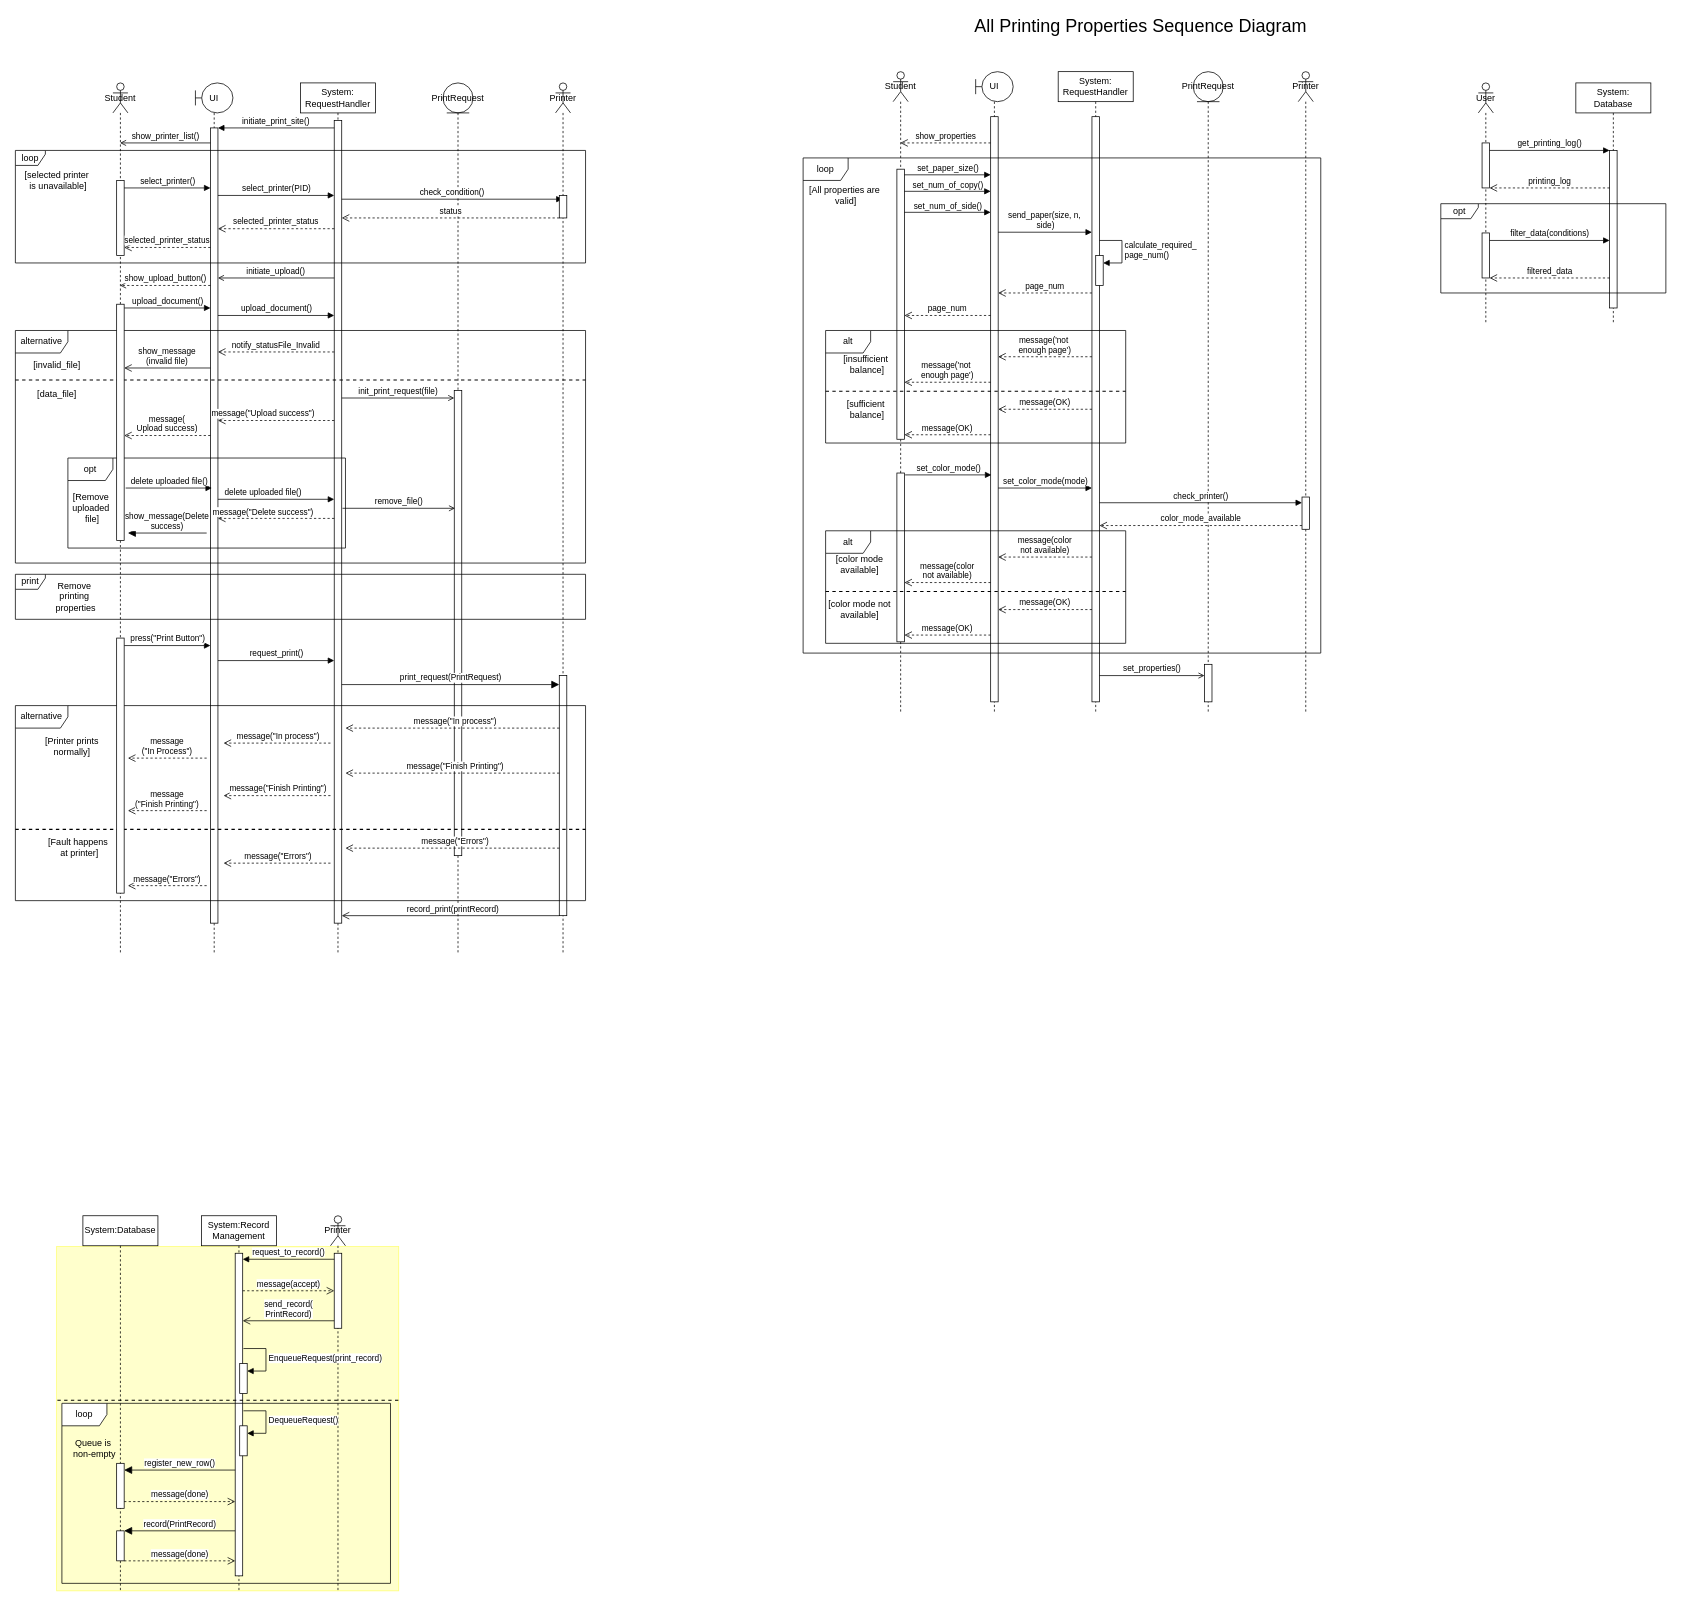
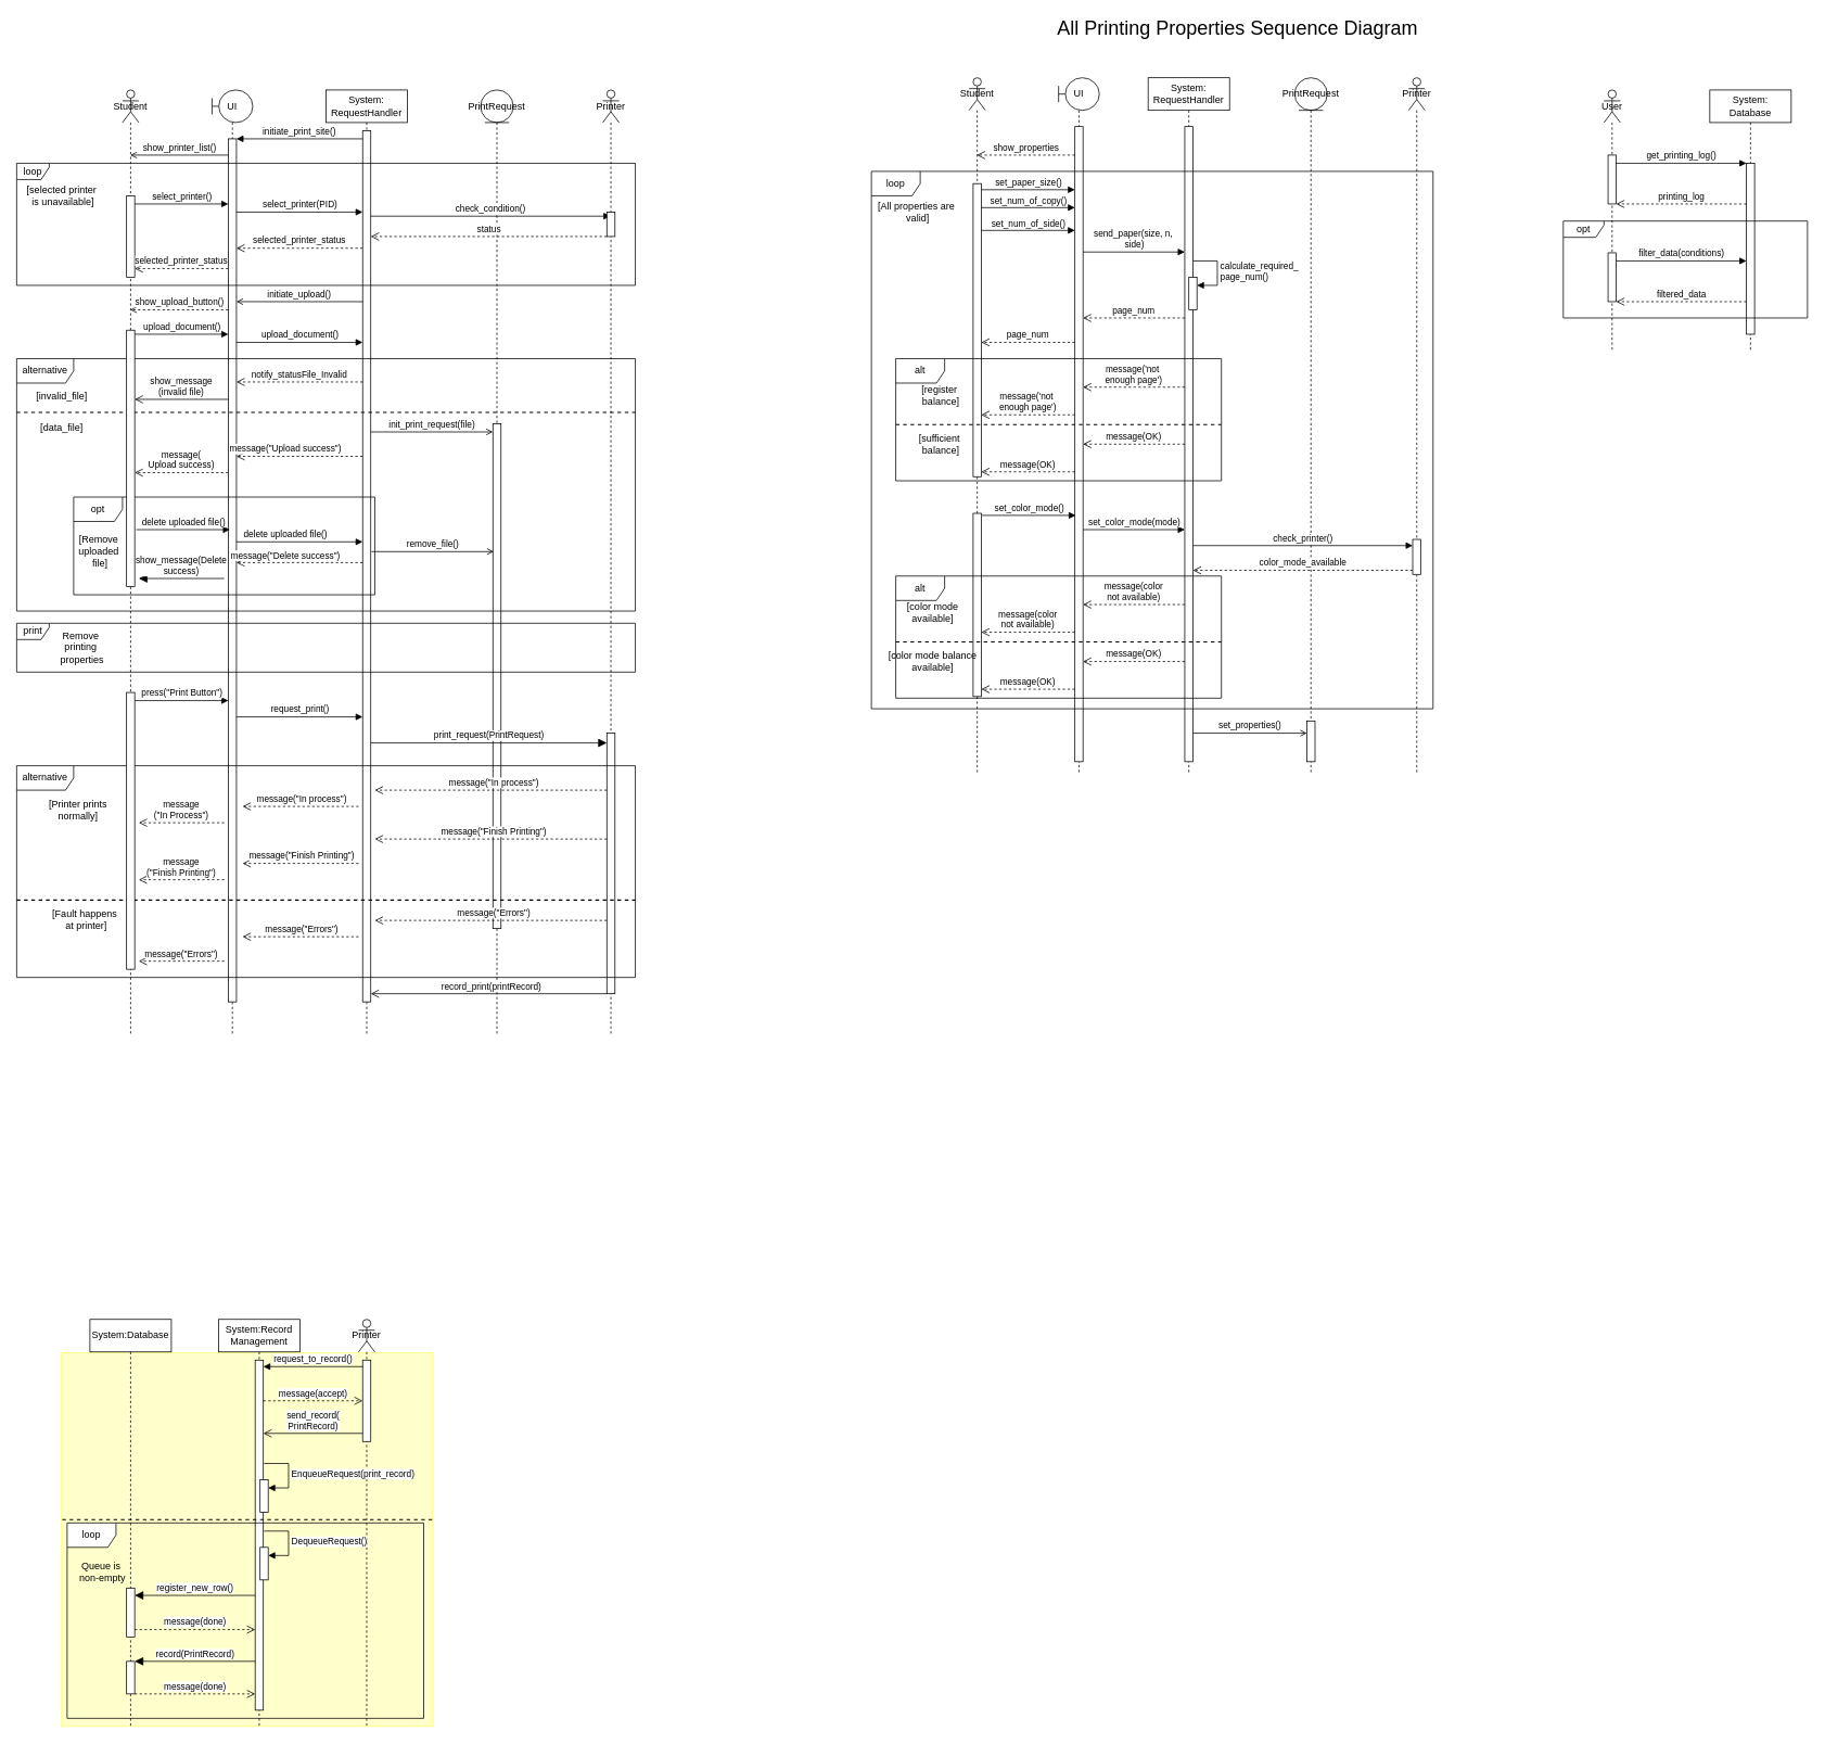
- <mxCell id="84" value="[insufficient&amp;nbsp;&lt;div&gt;balance]&lt;/div&gt;" style="text;html=1;align=center;verticalAlign=middle;resizable=0;points=[];autosize=1;strokeColor=none;fillColor=none;" vertex="1" parent="1"><mxGeometry x="1110" y="465" width="90" height="40" as="geometry" /></mxCell>
+ <mxCell id="84" value="[register&amp;nbsp;&lt;div&gt;balance]&lt;/div&gt;" style="text;html=1;align=center;verticalAlign=middle;resizable=0;points=[];autosize=1;strokeColor=none;fillColor=none;" vertex="1" parent="1"><mxGeometry x="1110" y="465" width="90" height="40" as="geometry" /></mxCell>
- <mxCell id="96" value="[color mode not&lt;div&gt;&lt;span style=&quot;background-color: initial;&quot;&gt;available]&lt;/span&gt;&lt;/div&gt;" style="text;html=1;align=center;verticalAlign=middle;resizable=0;points=[];autosize=1;strokeColor=none;fillColor=none;" vertex="1" parent="1"><mxGeometry x="1090" y="792" width="110" height="40" as="geometry" /></mxCell>
+ <mxCell id="96" value="[color mode balance&lt;div&gt;&lt;span style=&quot;background-color: initial;&quot;&gt;available]&lt;/span&gt;&lt;/div&gt;" style="text;html=1;align=center;verticalAlign=middle;resizable=0;points=[];autosize=1;strokeColor=none;fillColor=none;" vertex="1" parent="1"><mxGeometry x="1090" y="792" width="110" height="40" as="geometry" /></mxCell>
